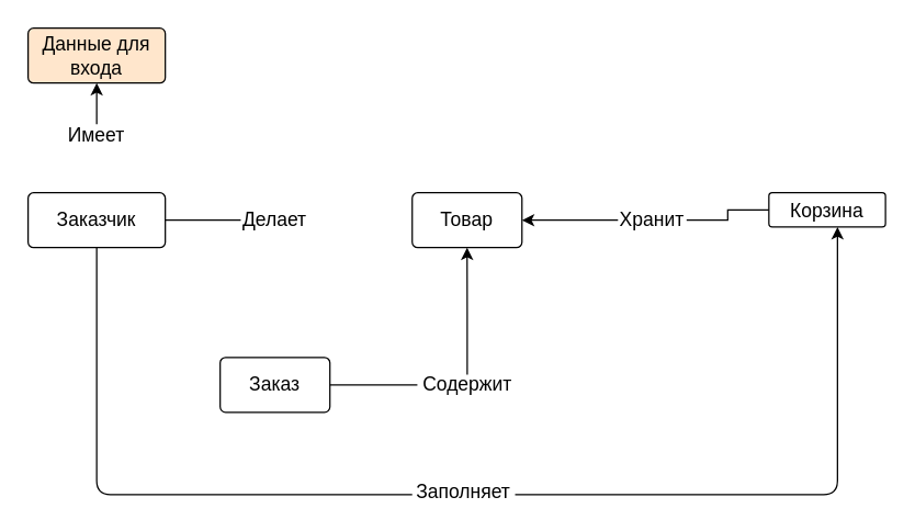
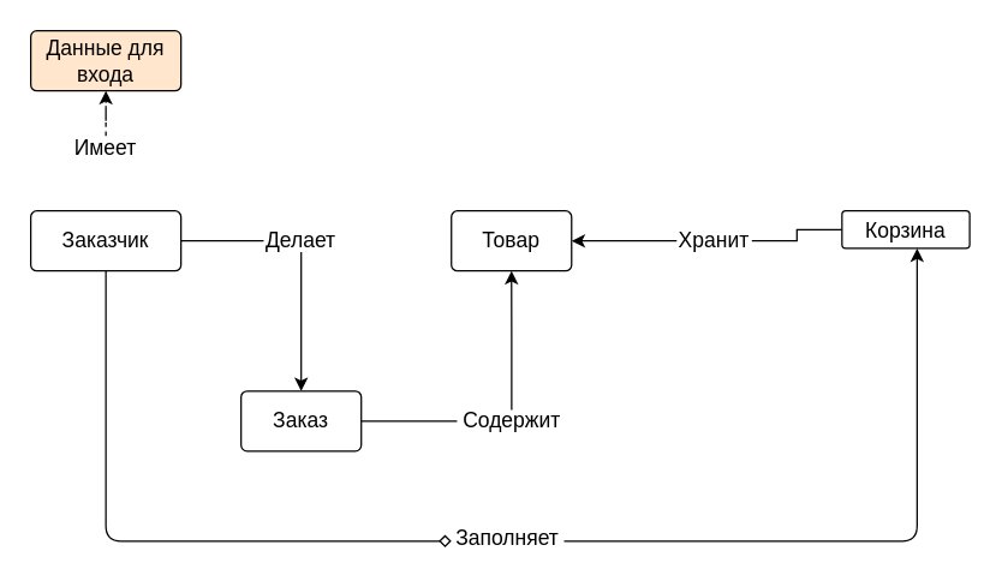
- <mxCell id="4" style="edgeStyle=orthogonalEdgeStyle;rounded=0;orthogonalLoop=1;jettySize=auto;html=1;fontSize=14;" edge="1" parent="1" source="18" target="17"><mxGeometry relative="1" as="geometry" /></mxCell>
+ <mxCell id="4" style="edgeStyle=orthogonalEdgeStyle;rounded=0;orthogonalLoop=1;jettySize=auto;html=1;fontSize=14;dashed=1;" edge="1" parent="1" source="18" target="17"><mxGeometry relative="1" as="geometry" /></mxCell>
+ <mxCell id="3" value="" style="edgeStyle=orthogonalEdgeStyle;rounded=0;orthogonalLoop=1;jettySize=auto;textShadow=0;html=1;fontSize=14;" edge="1" parent="1" source="10" target="14"><mxGeometry relative="1" as="geometry" /></mxCell>
- <mxCell id="19" value="" style="edgeStyle=orthogonalEdgeStyle;rounded=1;orthogonalLoop=1;jettySize=auto;html=1;endArrow=none;endFill=0;curved=0;fontSize=14;" edge="1" parent="1" source="6" target="20"><mxGeometry relative="1" as="geometry"><mxPoint x="70" y="180" as="sourcePoint" /><mxPoint x="610" y="180" as="targetPoint" /><Array as="points"><mxPoint x="70" y="360" /></Array></mxGeometry></mxCell>
+ <mxCell id="19" value="" style="edgeStyle=orthogonalEdgeStyle;rounded=1;orthogonalLoop=1;jettySize=auto;html=1;endArrow=diamond;endFill=0;curved=0;fontSize=14;" edge="1" parent="1" source="6" target="20"><mxGeometry relative="1" as="geometry"><mxPoint x="70" y="180" as="sourcePoint" /><mxPoint x="610" y="180" as="targetPoint" /><Array as="points"><mxPoint x="70" y="360" /></Array></mxGeometry></mxCell>
